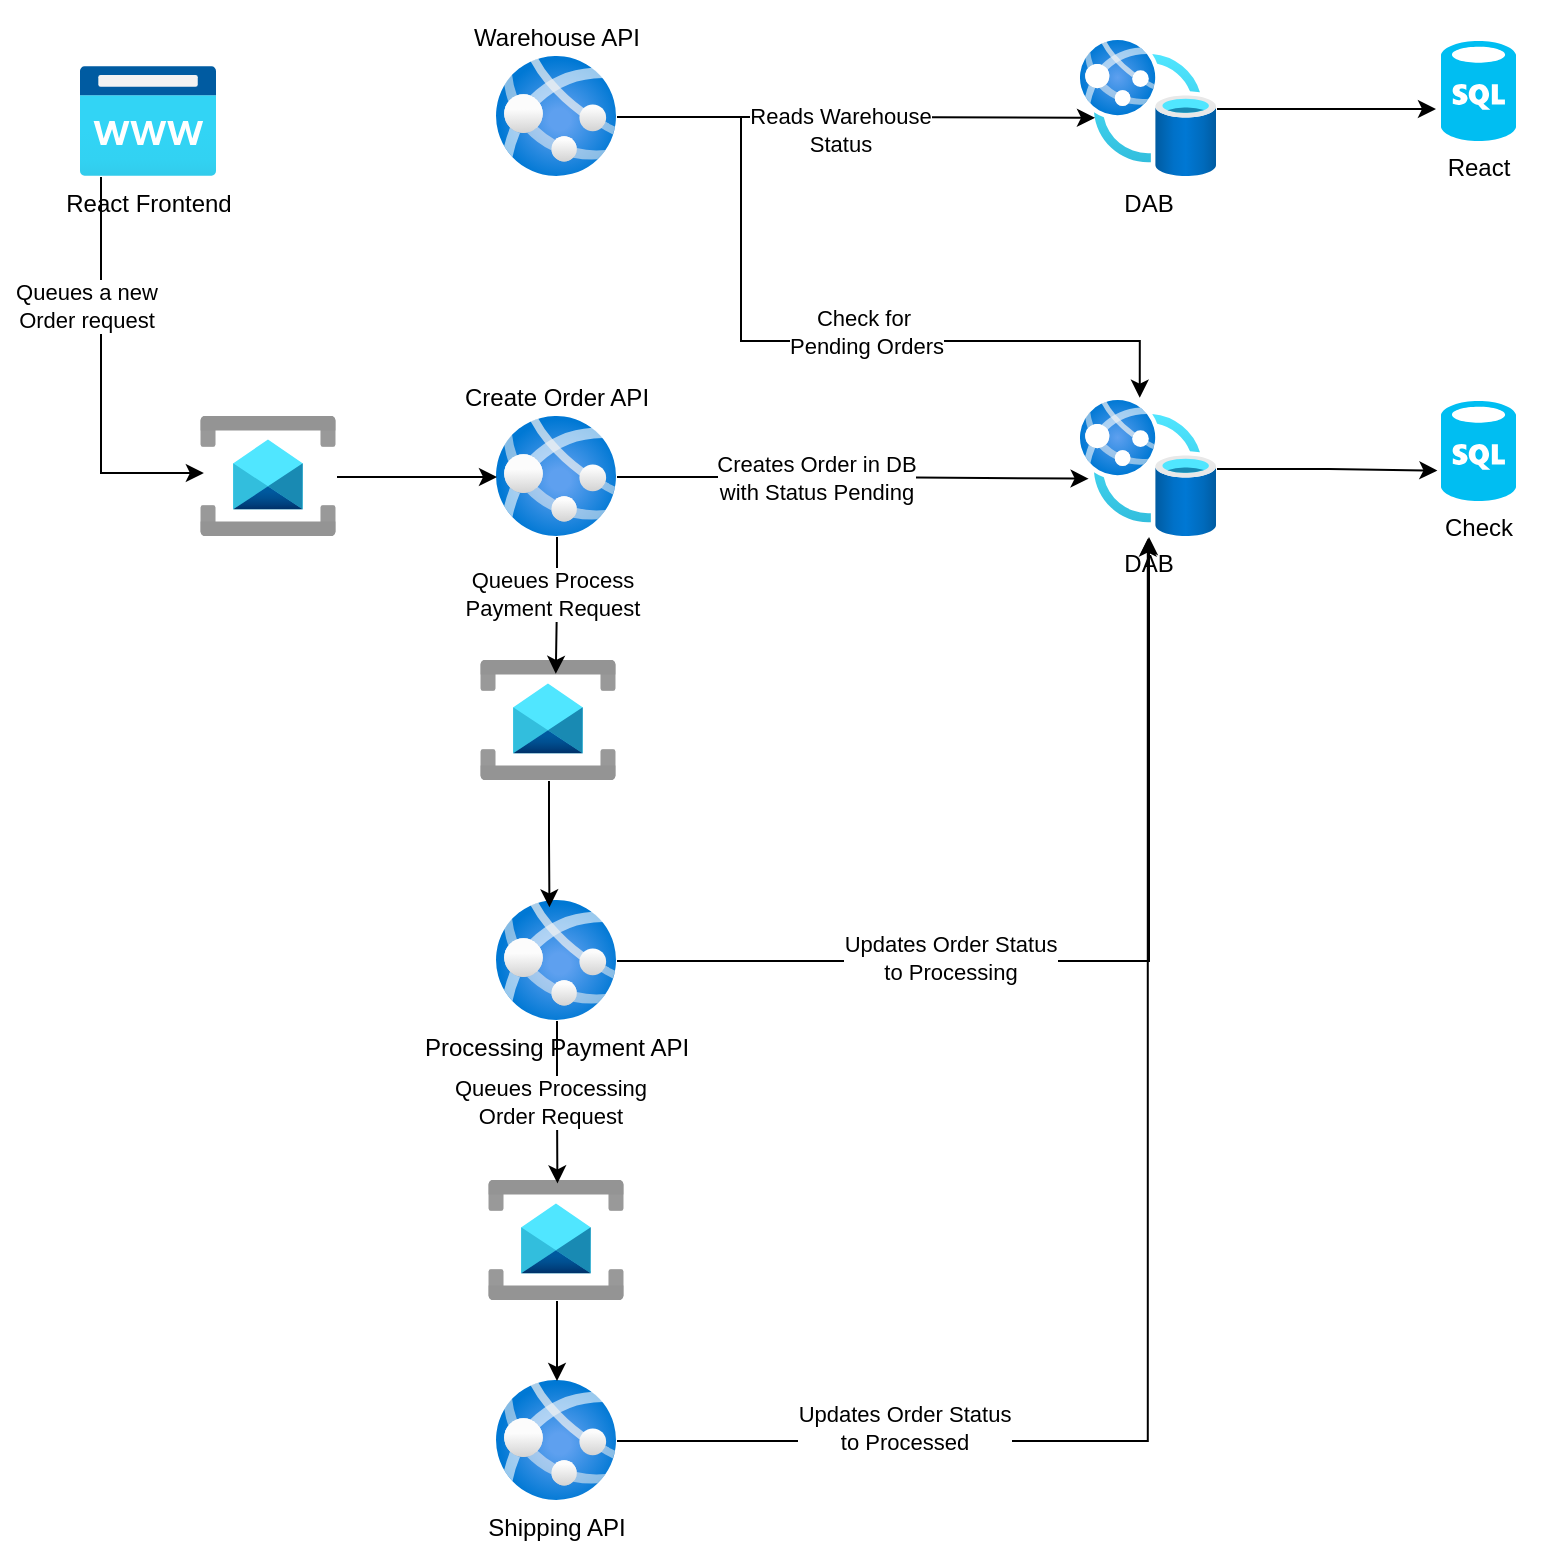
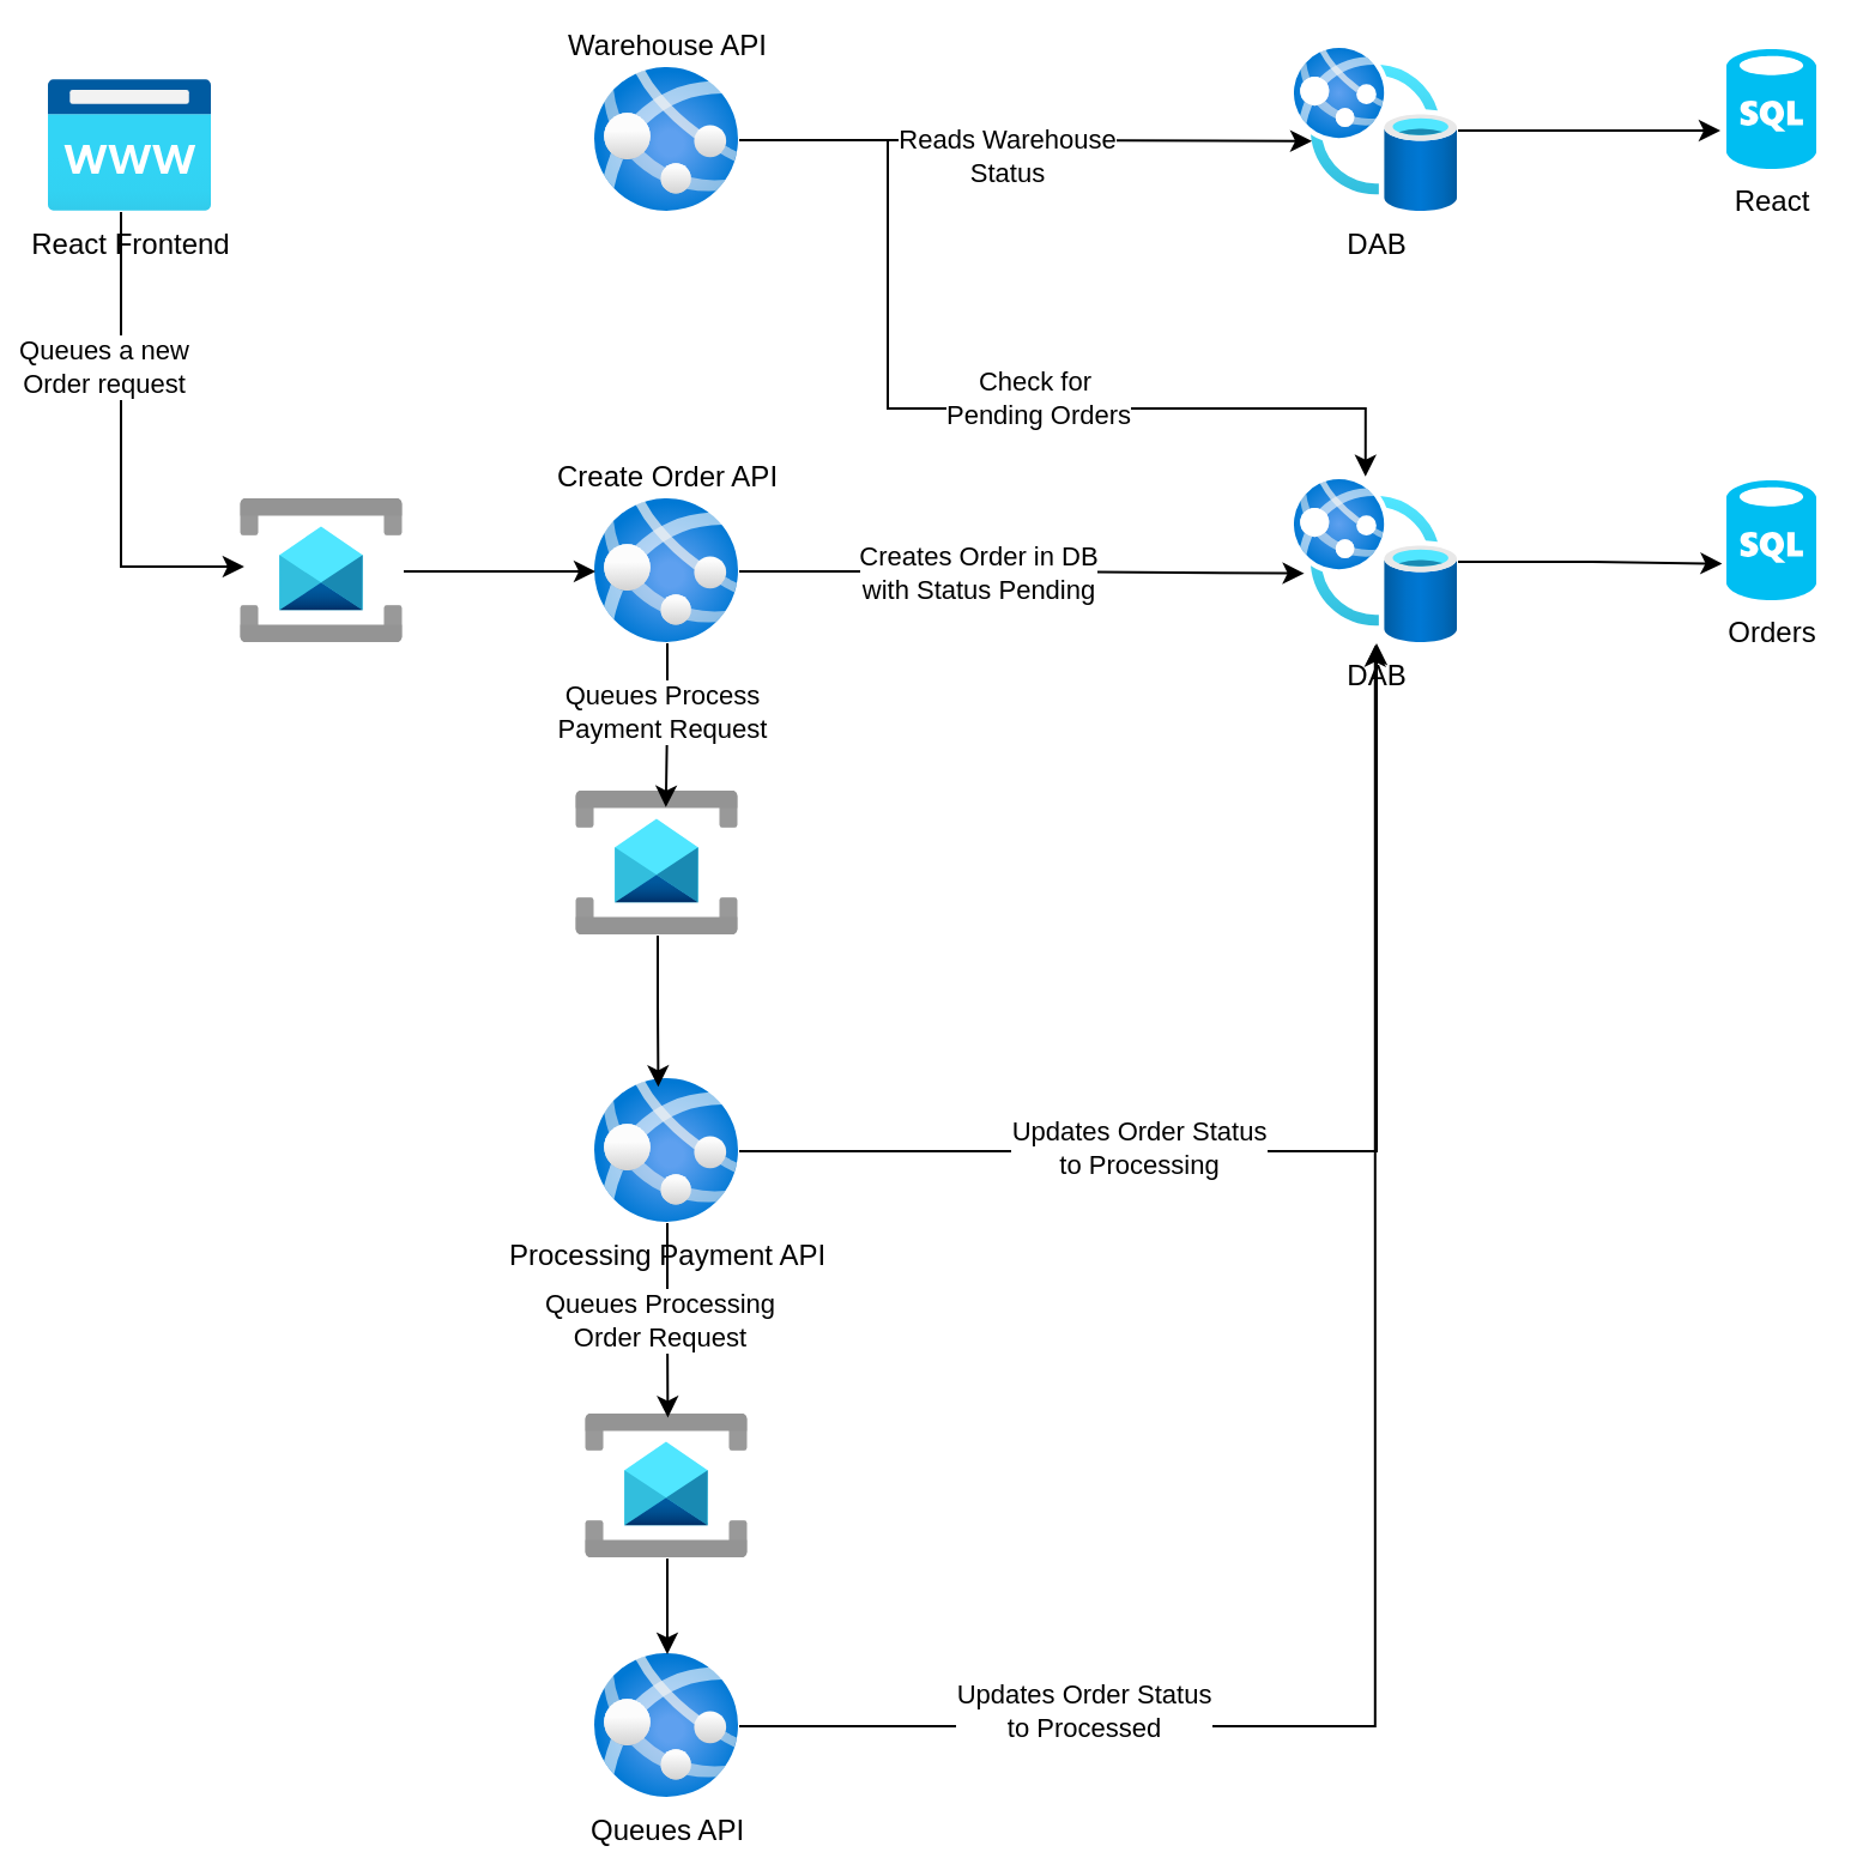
- <mxCell id="2" value="React Frontend" style="image;aspect=fixed;html=1;points=[];align=center;fontSize=12;image=img/lib/azure2/app_services/App_Service_Domains.svg;" vertex="1" parent="1"><mxGeometry x="40" y="33" width="68" height="55.0" as="geometry" /></mxCell>
+ <mxCell id="2" value="React Frontend" style="image;aspect=fixed;html=1;points=[];align=center;fontSize=12;image=img/lib/azure2/app_services/App_Service_Domains.svg;" vertex="1" parent="1"><mxGeometry x="20" y="33" width="68" height="55.0" as="geometry" /></mxCell>
- <mxCell id="5" value="Check" style="verticalLabelPosition=bottom;html=1;verticalAlign=top;align=center;strokeColor=none;fillColor=#00BEF2;shape=mxgraph.azure.sql_database;" vertex="1" parent="1"><mxGeometry x="720" y="200" width="37.5" height="50" as="geometry" /></mxCell>
+ <mxCell id="5" value="Orders" style="verticalLabelPosition=bottom;html=1;verticalAlign=top;align=center;strokeColor=none;fillColor=#00BEF2;shape=mxgraph.azure.sql_database;" vertex="1" parent="1"><mxGeometry x="720" y="200" width="37.5" height="50" as="geometry" /></mxCell>
- <mxCell id="31" value="Shipping API" style="image;aspect=fixed;html=1;points=[];align=center;fontSize=12;image=img/lib/azure2/app_services/App_Services.svg;" vertex="1" parent="1"><mxGeometry x="248" y="690" width="60" height="60" as="geometry" /></mxCell>
+ <mxCell id="31" value="Queues API" style="image;aspect=fixed;html=1;points=[];align=center;fontSize=12;image=img/lib/azure2/app_services/App_Services.svg;" vertex="1" parent="1"><mxGeometry x="248" y="690" width="60" height="60" as="geometry" /></mxCell>
